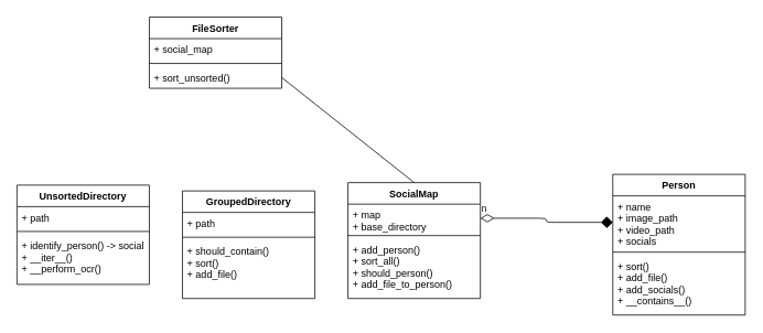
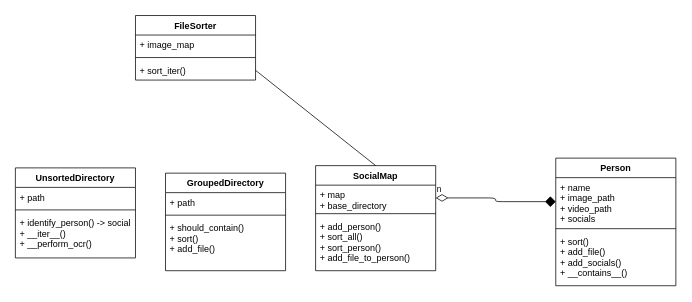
- <mxCell id="3" value="+ social_map" style="text;strokeColor=none;fillColor=none;align=left;verticalAlign=top;spacingLeft=4;spacingRight=4;overflow=hidden;rotatable=0;points=[[0,0.5],[1,0.5]];portConstraint=eastwest;" vertex="1" parent="2"><mxGeometry y="26" width="160" height="26" as="geometry" /></mxCell>
+ <mxCell id="3" value="+ image_map" style="text;strokeColor=none;fillColor=none;align=left;verticalAlign=top;spacingLeft=4;spacingRight=4;overflow=hidden;rotatable=0;points=[[0,0.5],[1,0.5]];portConstraint=eastwest;" vertex="1" parent="2"><mxGeometry y="26" width="160" height="26" as="geometry" /></mxCell>
- <mxCell id="5" value="+ sort_unsorted()&#10;" style="text;strokeColor=none;fillColor=none;align=left;verticalAlign=top;spacingLeft=4;spacingRight=4;overflow=hidden;rotatable=0;points=[[0,0.5],[1,0.5]];portConstraint=eastwest;" vertex="1" parent="2"><mxGeometry y="60" width="160" height="26" as="geometry" /></mxCell>
+ <mxCell id="5" value="+ sort_iter()&#10;" style="text;strokeColor=none;fillColor=none;align=left;verticalAlign=top;spacingLeft=4;spacingRight=4;overflow=hidden;rotatable=0;points=[[0,0.5],[1,0.5]];portConstraint=eastwest;" vertex="1" parent="2"><mxGeometry y="60" width="160" height="26" as="geometry" /></mxCell>
- <mxCell id="9" value="+ add_person()&#10;+ sort_all()&#10;+ should_person()&#10;+ add_file_to_person()" style="text;strokeColor=none;fillColor=none;align=left;verticalAlign=top;spacingLeft=4;spacingRight=4;overflow=hidden;rotatable=0;points=[[0,0.5],[1,0.5]];portConstraint=eastwest;" vertex="1" parent="6"><mxGeometry y="68" width="160" height="72" as="geometry" /></mxCell>
+ <mxCell id="9" value="+ add_person()&#10;+ sort_all()&#10;+ sort_person()&#10;+ add_file_to_person()" style="text;strokeColor=none;fillColor=none;align=left;verticalAlign=top;spacingLeft=4;spacingRight=4;overflow=hidden;rotatable=0;points=[[0,0.5],[1,0.5]];portConstraint=eastwest;" vertex="1" parent="6"><mxGeometry y="68" width="160" height="72" as="geometry" /></mxCell>
